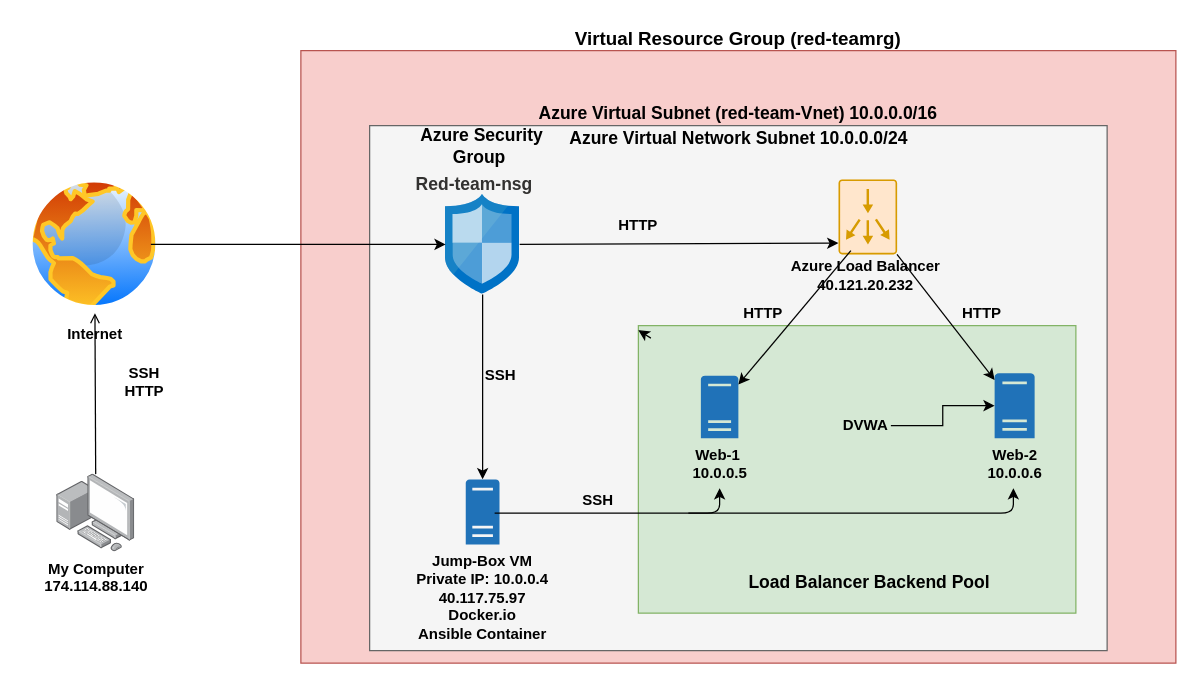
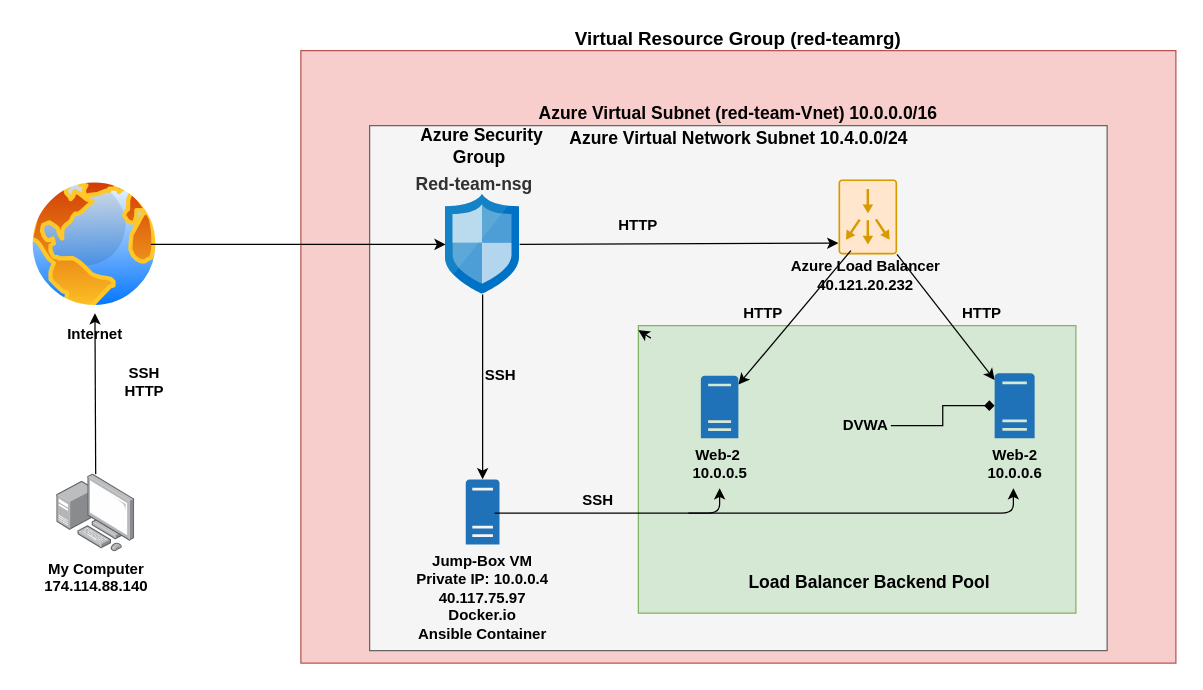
- <mxCell id="7" value="&lt;b style=&quot;font-size: 14px&quot;&gt;Azure Virtual Network Subnet 10.0.0.0/24&lt;/b&gt;" style="text;html=1;strokeColor=none;fillColor=none;align=center;verticalAlign=middle;whiteSpace=wrap;rounded=0;" parent="1" vertex="1"><mxGeometry x="392.5" y="100" width="395" height="20" as="geometry" /></mxCell>
+ <mxCell id="7" value="&lt;b style=&quot;font-size: 14px&quot;&gt;Azure Virtual Network Subnet 10.4.0.0/24&lt;/b&gt;" style="text;html=1;strokeColor=none;fillColor=none;align=center;verticalAlign=middle;whiteSpace=wrap;rounded=0;" parent="1" vertex="1"><mxGeometry x="392.5" y="100" width="395" height="20" as="geometry" /></mxCell>
- <mxCell id="26" value="" style="endArrow=open;html=1;" edge="1" parent="1" source="25" target="2"><mxGeometry width="50" height="50" relative="1" as="geometry"><mxPoint x="50" y="360" as="sourcePoint" /><mxPoint x="100" y="310" as="targetPoint" /></mxGeometry></mxCell>
+ <mxCell id="26" value="" style="endArrow=classic;html=1;" edge="1" parent="1" source="25" target="2"><mxGeometry width="50" height="50" relative="1" as="geometry"><mxPoint x="50" y="360" as="sourcePoint" /><mxPoint x="100" y="310" as="targetPoint" /></mxGeometry></mxCell>
- <mxCell id="31" value="" style="edgeStyle=orthogonalEdgeStyle;rounded=0;orthogonalLoop=1;jettySize=auto;html=1;" edge="1" parent="1" source="32" target="16"><mxGeometry relative="1" as="geometry" /></mxCell>
+ <mxCell id="31" value="" style="edgeStyle=orthogonalEdgeStyle;rounded=0;orthogonalLoop=1;jettySize=auto;html=1;endArrow=diamond;" edge="1" parent="1" source="32" target="16"><mxGeometry relative="1" as="geometry" /></mxCell>
- <mxCell id="15" value="&lt;b style=&quot;font-size: 12px;&quot;&gt;Web-1&amp;nbsp;&lt;br style=&quot;font-size: 12px;&quot;&gt;10.0.0.5&lt;/b&gt;" style="sketch=0;pointerEvents=1;shadow=0;dashed=0;html=1;strokeColor=none;labelPosition=center;verticalLabelPosition=bottom;verticalAlign=top;outlineConnect=0;align=center;shape=mxgraph.office.servers.physical_host;fillColor=#2072B8;fontSize=12;" parent="1" vertex="1"><mxGeometry x="560" y="300" width="30" height="50" as="geometry" /></mxCell>
+ <mxCell id="15" value="&lt;b style=&quot;font-size: 12px;&quot;&gt;Web-2&amp;nbsp;&lt;br style=&quot;font-size: 12px;&quot;&gt;10.0.0.5&lt;/b&gt;" style="sketch=0;pointerEvents=1;shadow=0;dashed=0;html=1;strokeColor=none;labelPosition=center;verticalLabelPosition=bottom;verticalAlign=top;outlineConnect=0;align=center;shape=mxgraph.office.servers.physical_host;fillColor=#2072B8;fontSize=12;" parent="1" vertex="1"><mxGeometry x="560" y="300" width="30" height="50" as="geometry" /></mxCell>
